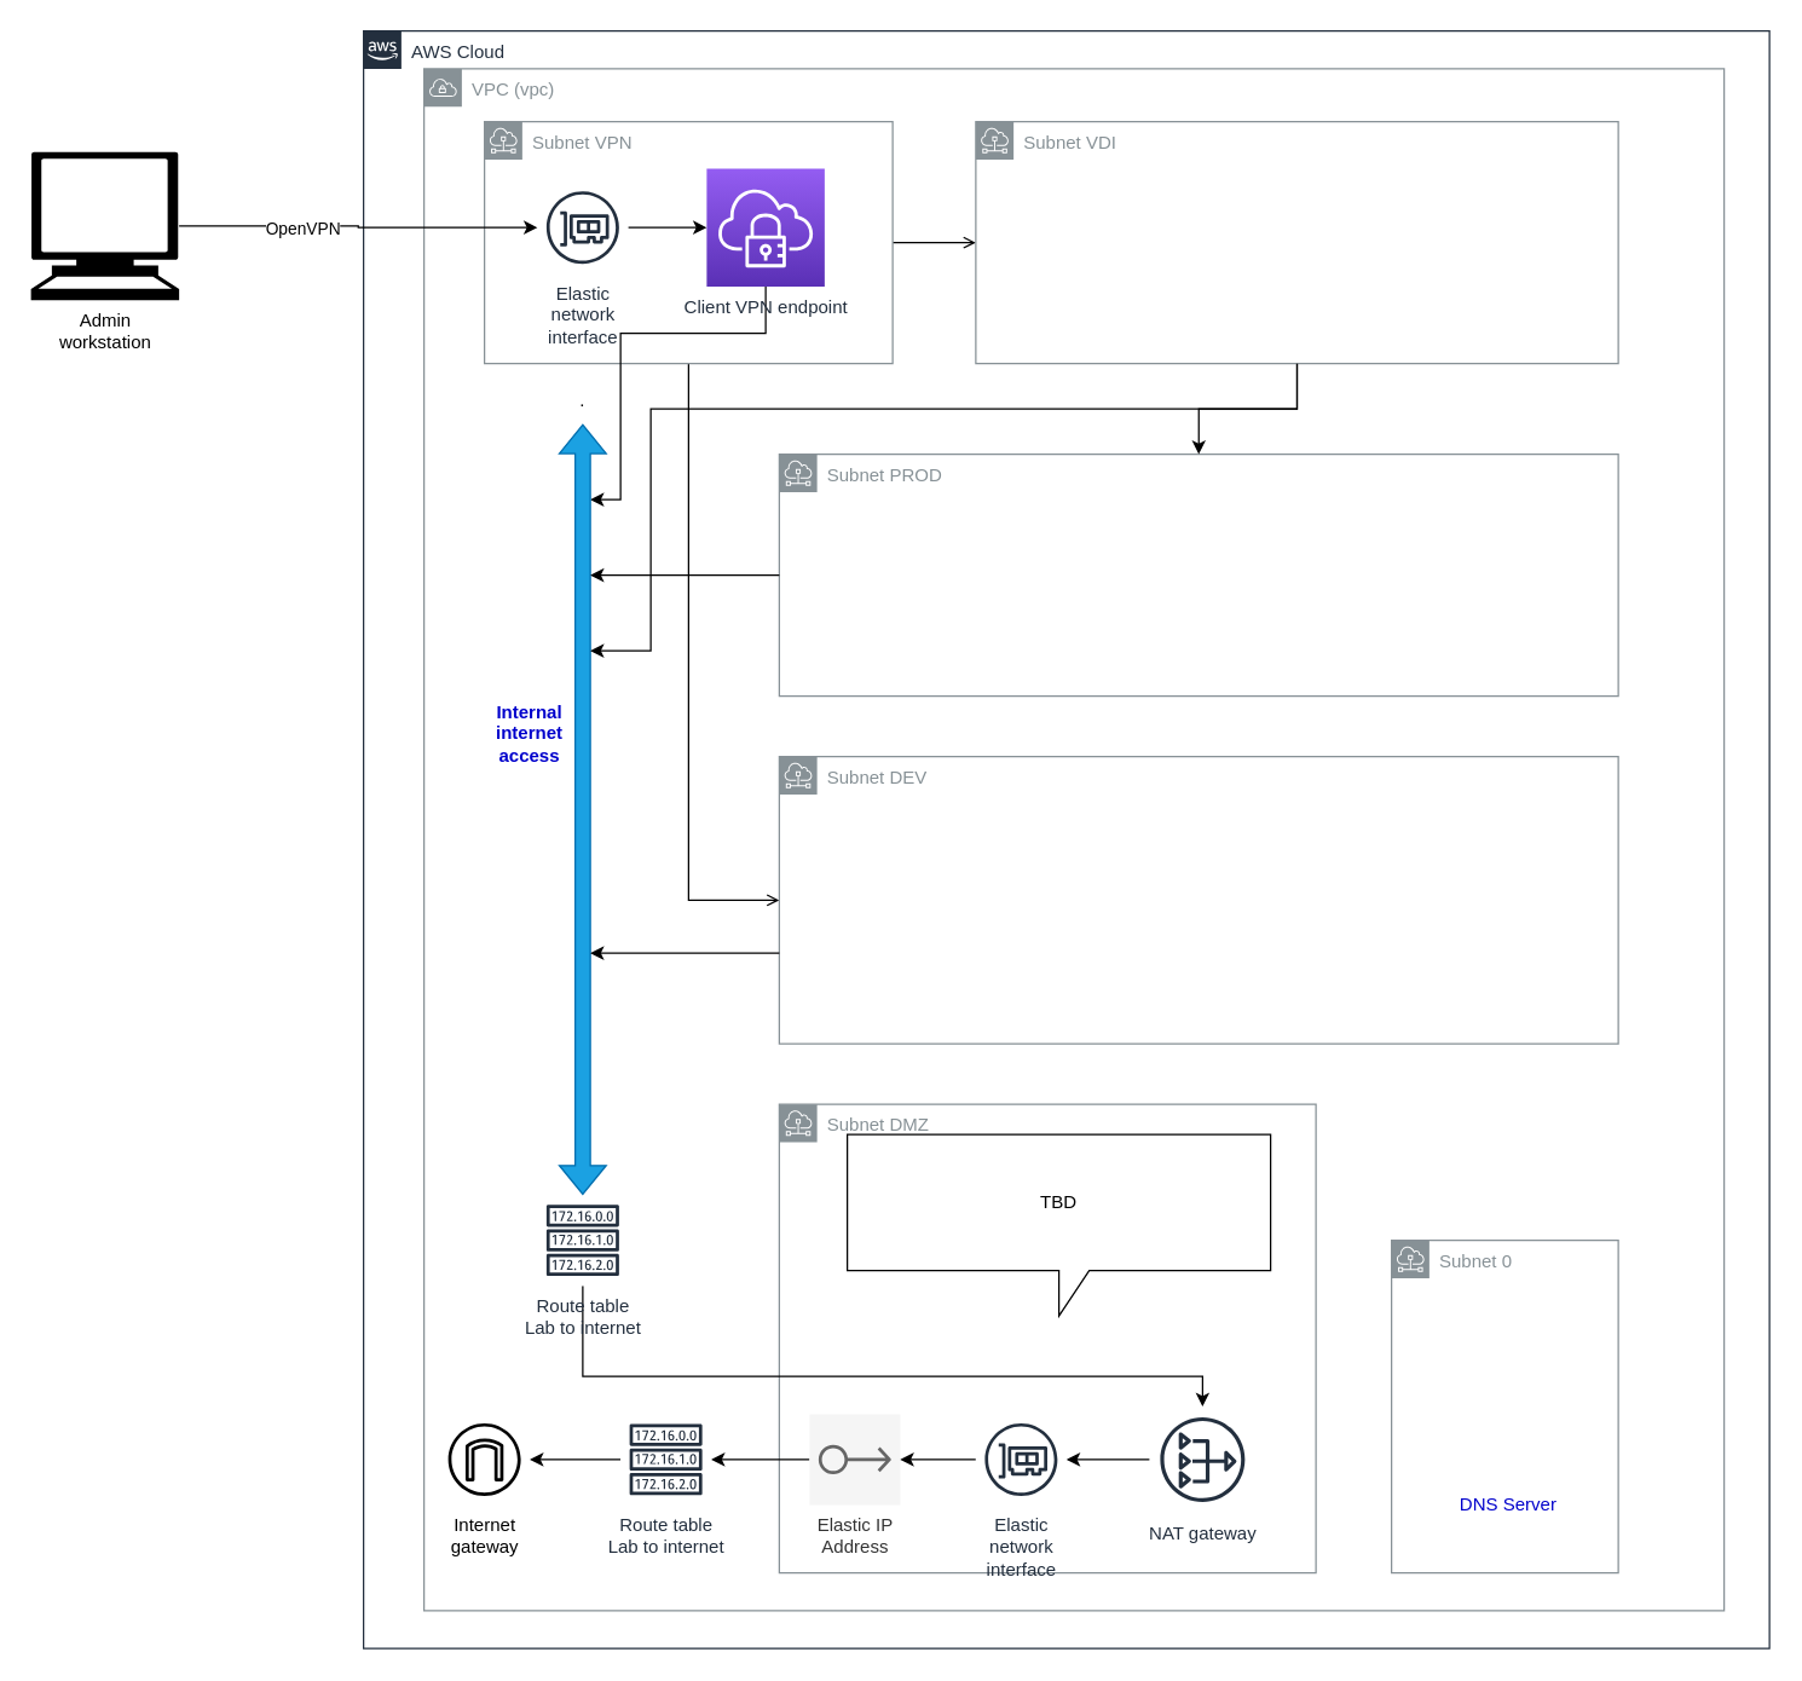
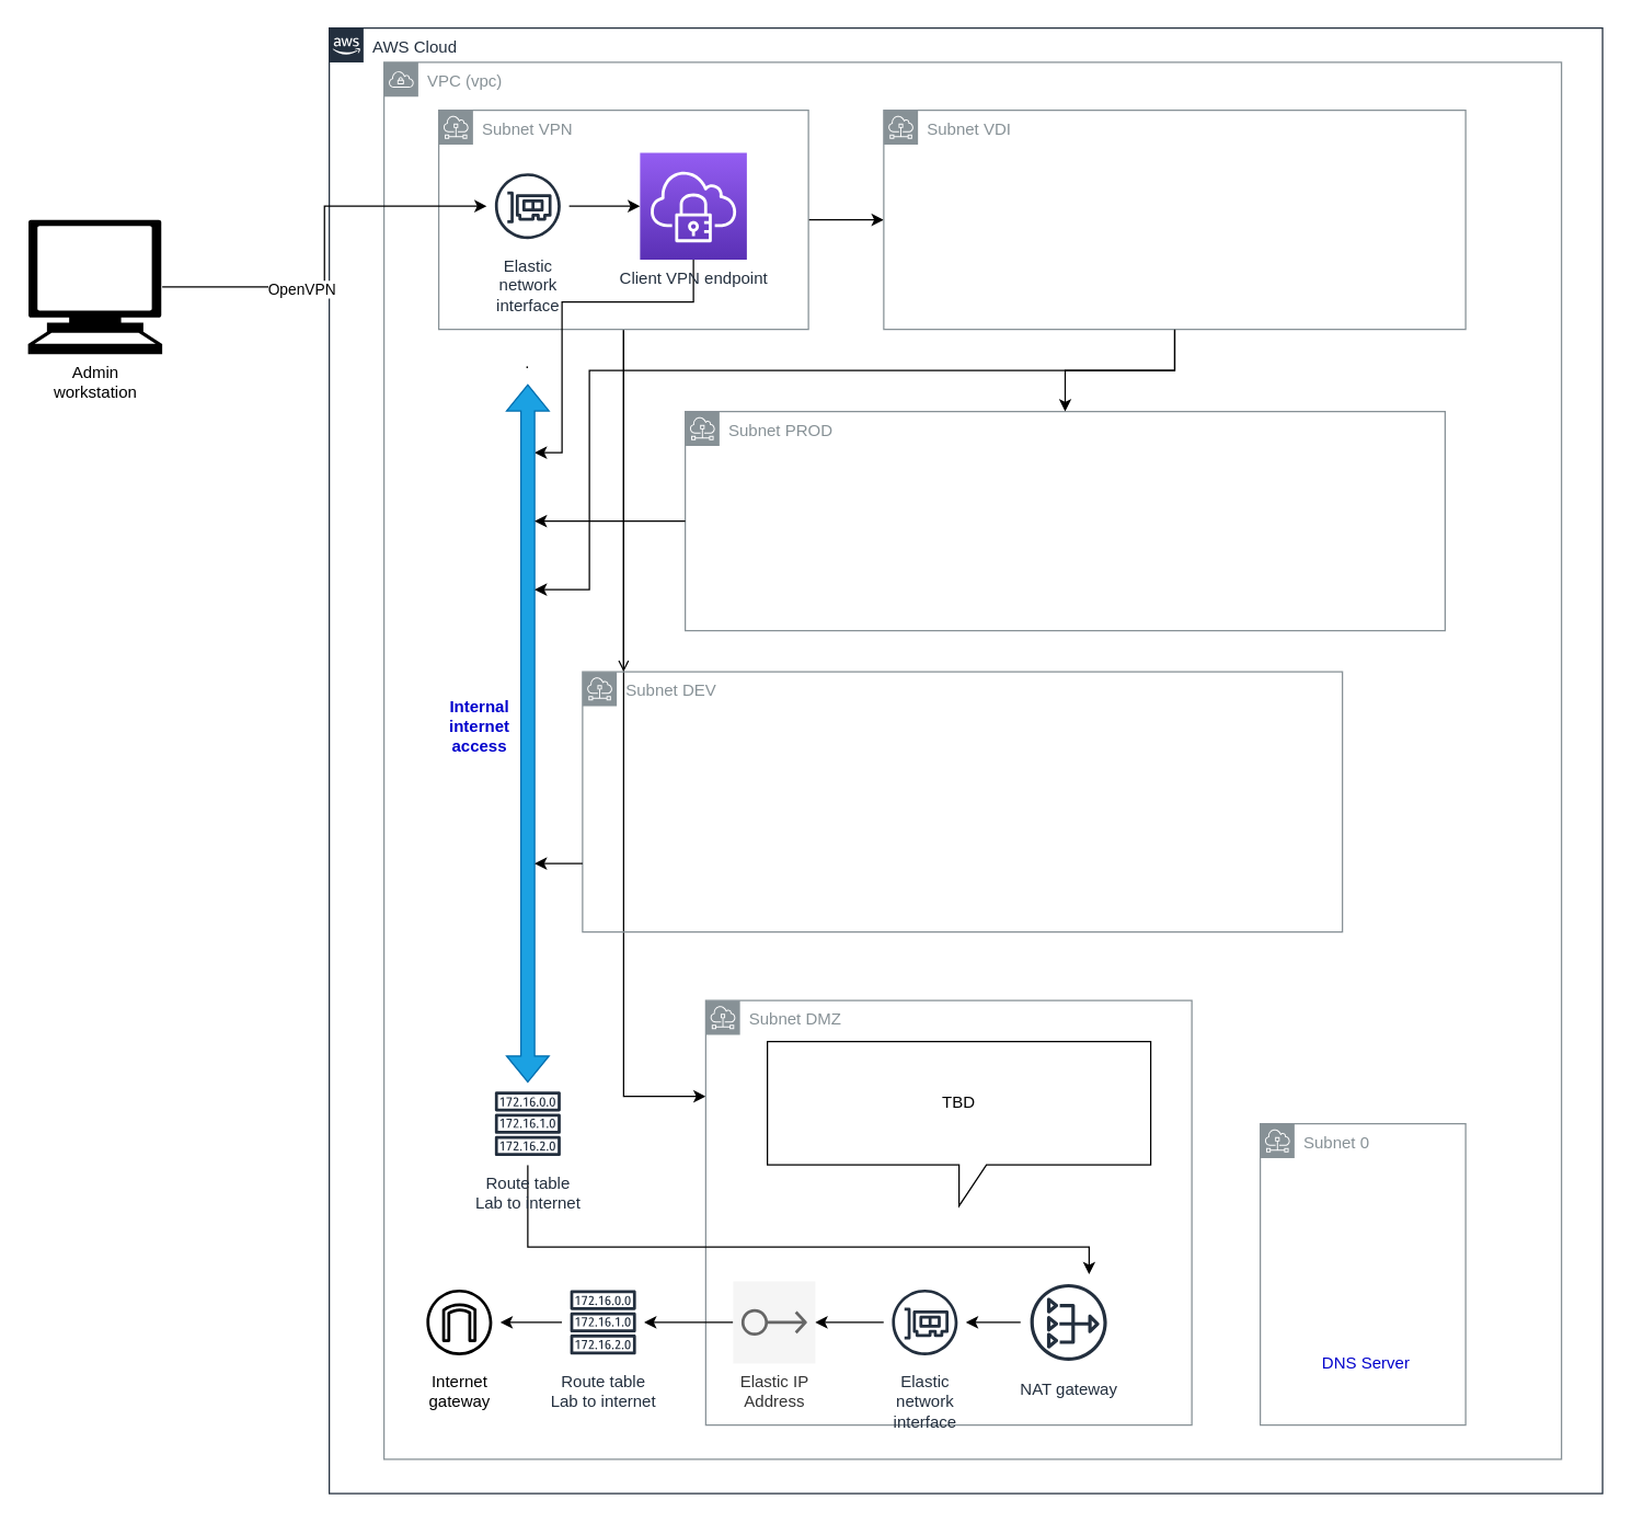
- <mxCell id="36" value="Admin &lt;br&gt;workstation" style="shape=mxgraph.signs.tech.computer;html=1;pointerEvents=1;fillColor=#000000;strokeColor=none;verticalLabelPosition=bottom;verticalAlign=top;align=center;" parent="1" vertex="1"><mxGeometry x="20" y="100" width="98" height="98" as="geometry" /></mxCell>
+ <mxCell id="36" value="Admin &lt;br&gt;workstation" style="shape=mxgraph.signs.tech.computer;html=1;pointerEvents=1;fillColor=#000000;strokeColor=none;verticalLabelPosition=bottom;verticalAlign=top;align=center;" parent="1" vertex="1"><mxGeometry x="20" y="160" width="98" height="98" as="geometry" /></mxCell>
- <mxCell id="4" style="edgeStyle=orthogonalEdgeStyle;rounded=0;orthogonalLoop=1;jettySize=auto;html=1;fontColor=#0000CC;endArrow=open;" edge="1" parent="2" source="7" target="33"><mxGeometry relative="1" as="geometry" /></mxCell>
+ <mxCell id="4" style="edgeStyle=orthogonalEdgeStyle;rounded=0;orthogonalLoop=1;jettySize=auto;html=1;fontColor=#0000CC;" edge="1" parent="2" source="7" target="33"><mxGeometry relative="1" as="geometry" /></mxCell>
- <mxCell id="29" value="Subnet PROD" style="sketch=0;outlineConnect=0;gradientColor=none;html=1;whiteSpace=wrap;fontSize=12;fontStyle=0;shape=mxgraph.aws4.group;grIcon=mxgraph.aws4.group_subnet;strokeColor=#879196;fillColor=none;verticalAlign=top;align=left;spacingLeft=30;fontColor=#879196;dashed=0;" vertex="1" parent="2"><mxGeometry x="275" y="280" width="555" height="160" as="geometry" /></mxCell>
+ <mxCell id="29" value="Subnet PROD" style="sketch=0;outlineConnect=0;gradientColor=none;html=1;whiteSpace=wrap;fontSize=12;fontStyle=0;shape=mxgraph.aws4.group;grIcon=mxgraph.aws4.group_subnet;strokeColor=#879196;fillColor=none;verticalAlign=top;align=left;spacingLeft=30;fontColor=#879196;dashed=0;" vertex="1" parent="2"><mxGeometry x="260" y="280" width="555" height="160" as="geometry" /></mxCell>
- <mxCell id="27" value="Internal internet access" style="text;html=1;strokeColor=none;fillColor=none;align=center;verticalAlign=middle;whiteSpace=wrap;rounded=0;fontStyle=1;fontColor=#0000CC;" vertex="1" parent="2"><mxGeometry x="80" y="440" width="60" height="50" as="geometry" /></mxCell>
+ <mxCell id="27" value="Internal internet access" style="text;html=1;strokeColor=none;fillColor=none;align=center;verticalAlign=middle;whiteSpace=wrap;rounded=0;fontStyle=1;fontColor=#0000CC;" vertex="1" parent="2"><mxGeometry x="80" y="485" width="60" height="50" as="geometry" /></mxCell>
- <mxCell id="28" value="Subnet DEV" style="sketch=0;outlineConnect=0;gradientColor=none;html=1;whiteSpace=wrap;fontSize=12;fontStyle=0;shape=mxgraph.aws4.group;grIcon=mxgraph.aws4.group_subnet;strokeColor=#879196;fillColor=none;verticalAlign=top;align=left;spacingLeft=30;fontColor=#879196;dashed=0;" vertex="1" parent="2"><mxGeometry x="275" y="480" width="555" height="190" as="geometry" /></mxCell>
+ <mxCell id="28" value="Subnet DEV" style="sketch=0;outlineConnect=0;gradientColor=none;html=1;whiteSpace=wrap;fontSize=12;fontStyle=0;shape=mxgraph.aws4.group;grIcon=mxgraph.aws4.group_subnet;strokeColor=#879196;fillColor=none;verticalAlign=top;align=left;spacingLeft=30;fontColor=#879196;dashed=0;" vertex="1" parent="2"><mxGeometry x="185" y="470" width="555" height="190" as="geometry" /></mxCell>
+ <mxCell id="6" style="edgeStyle=orthogonalEdgeStyle;rounded=0;orthogonalLoop=1;jettySize=auto;html=1;fontColor=#0000CC;" edge="1" parent="2" source="7" target="12"><mxGeometry relative="1" as="geometry"><Array as="points"><mxPoint x="215" y="780" /></Array></mxGeometry></mxCell>
- <mxCell id="24" value="TBD" style="shape=callout;whiteSpace=wrap;html=1;perimeter=calloutPerimeter;" vertex="1" parent="2"><mxGeometry x="320" y="730" width="280" height="120" as="geometry" /></mxCell>
+ <mxCell id="24" value="TBD" style="shape=callout;whiteSpace=wrap;html=1;perimeter=calloutPerimeter;" vertex="1" parent="2"><mxGeometry x="320" y="740" width="280" height="120" as="geometry" /></mxCell>
- <mxCell id="13" value="Internet&#10;gateway" style="sketch=0;outlineConnect=0;dashed=0;verticalLabelPosition=bottom;verticalAlign=top;align=center;html=1;fontSize=12;fontStyle=0;aspect=fixed;shape=mxgraph.aws4.resourceIcon;resIcon=mxgraph.aws4.internet_gateway;" vertex="1" parent="2"><mxGeometry x="50" y="915" width="60" height="60" as="geometry" /></mxCell>
+ <mxCell id="13" value="Internet&#10;gateway" style="sketch=0;outlineConnect=0;dashed=0;verticalLabelPosition=bottom;verticalAlign=top;align=center;html=1;fontSize=12;fontStyle=0;aspect=fixed;shape=mxgraph.aws4.resourceIcon;resIcon=mxgraph.aws4.internet_gateway;" vertex="1" parent="2"><mxGeometry x="65" y="915" width="60" height="60" as="geometry" /></mxCell>
- <mxCell id="21" value="NAT gateway" style="sketch=0;outlineConnect=0;fontColor=#232F3E;gradientColor=none;strokeColor=#232F3E;fillColor=#ffffff;dashed=0;verticalLabelPosition=bottom;verticalAlign=top;align=center;html=1;fontSize=12;fontStyle=0;aspect=fixed;shape=mxgraph.aws4.resourceIcon;resIcon=mxgraph.aws4.nat_gateway;" vertex="1" parent="2"><mxGeometry x="520" y="910" width="70" height="70" as="geometry" /></mxCell>
+ <mxCell id="21" value="NAT gateway" style="sketch=0;outlineConnect=0;fontColor=#232F3E;gradientColor=none;strokeColor=#232F3E;fillColor=#ffffff;dashed=0;verticalLabelPosition=bottom;verticalAlign=top;align=center;html=1;fontSize=12;fontStyle=0;aspect=fixed;shape=mxgraph.aws4.resourceIcon;resIcon=mxgraph.aws4.nat_gateway;" vertex="1" parent="2"><mxGeometry x="505" y="910" width="70" height="70" as="geometry" /></mxCell>
